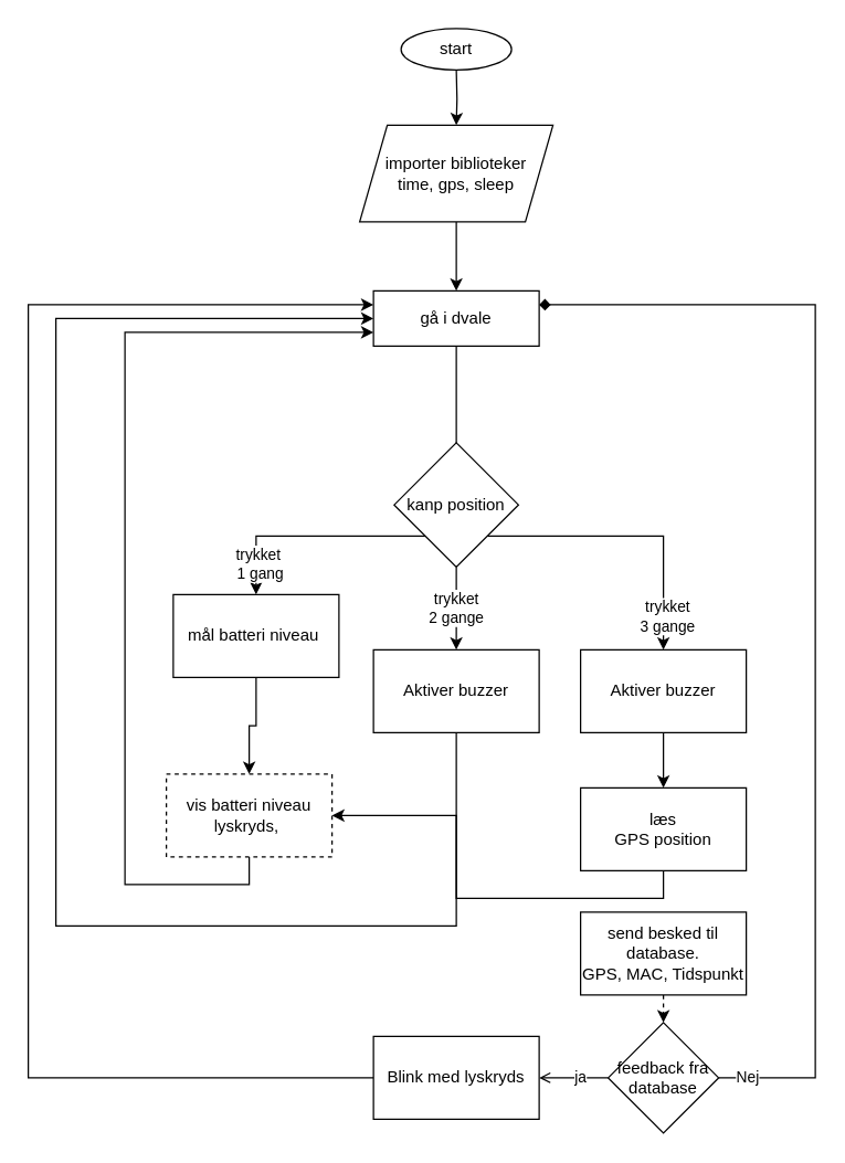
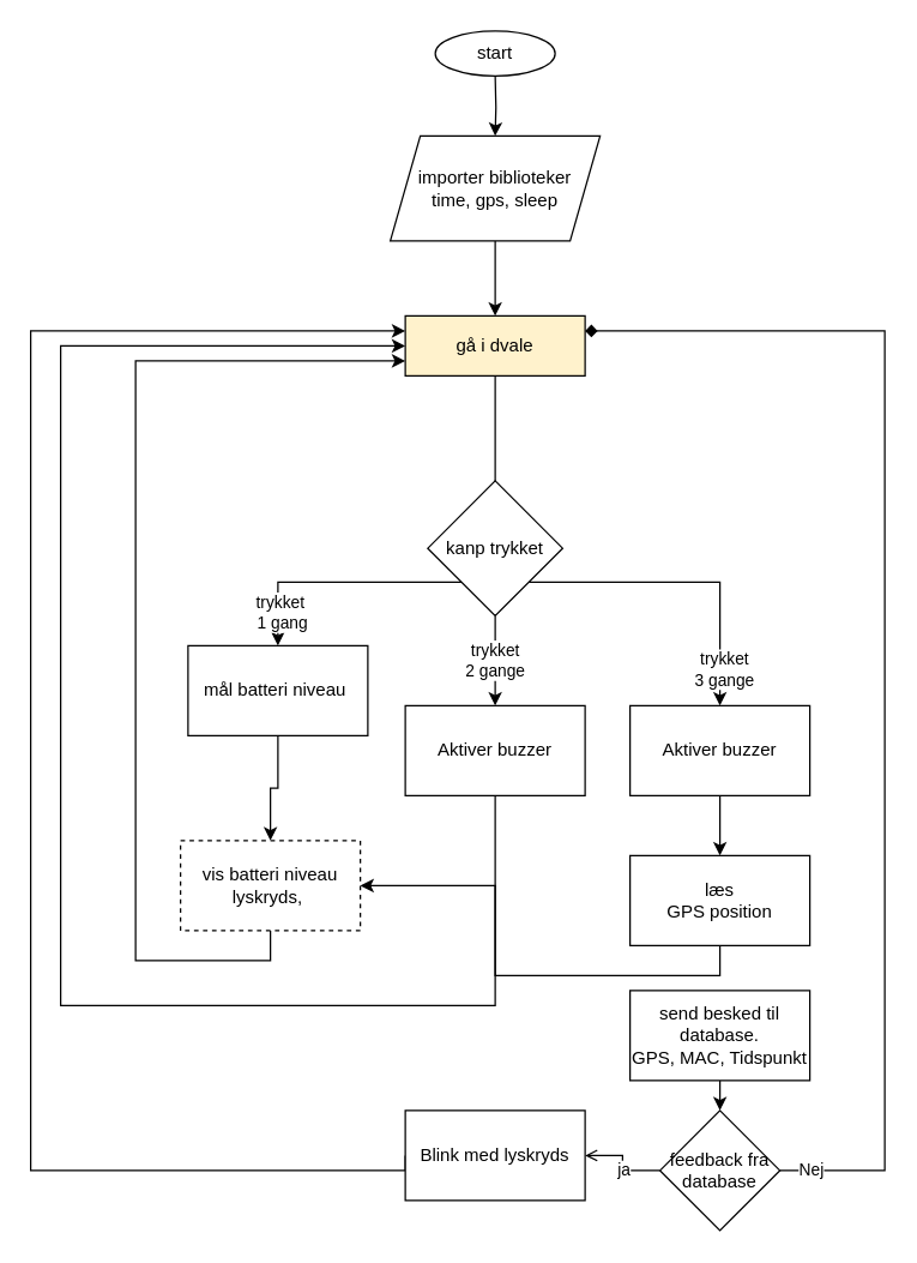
- <mxCell id="17" value="gå i dvale" style="rounded=0;whiteSpace=wrap;html=1;" vertex="1" parent="1"><mxGeometry x="270" y="210" width="120" height="40" as="geometry" /></mxCell>
+ <mxCell id="17" value="gå i dvale" style="rounded=0;whiteSpace=wrap;html=1;fillColor=#fff2cc;" vertex="1" parent="1"><mxGeometry x="270" y="210" width="120" height="40" as="geometry" /></mxCell>
- <mxCell id="11" value="kanp position" style="rhombus;whiteSpace=wrap;html=1;" vertex="1" parent="1"><mxGeometry x="285" y="320" width="90" height="90" as="geometry" /></mxCell>
+ <mxCell id="11" value="kanp trykket" style="rhombus;whiteSpace=wrap;html=1;" vertex="1" parent="1"><mxGeometry x="285" y="320" width="90" height="90" as="geometry" /></mxCell>
- <mxCell id="20" style="edgeStyle=orthogonalEdgeStyle;rounded=0;orthogonalLoop=1;jettySize=auto;html=1;exitX=0.5;exitY=1;exitDx=0;exitDy=0;entryX=0.5;entryY=0;entryDx=0;entryDy=0;dashed=1;" edge="1" parent="1" source="21" target="29"><mxGeometry relative="1" as="geometry" /></mxCell>
+ <mxCell id="20" style="edgeStyle=orthogonalEdgeStyle;rounded=0;orthogonalLoop=1;jettySize=auto;html=1;exitX=0.5;exitY=1;exitDx=0;exitDy=0;entryX=0.5;entryY=0;entryDx=0;entryDy=0;" edge="1" parent="1" source="21" target="29"><mxGeometry relative="1" as="geometry" /></mxCell>
- <mxCell id="31" value="Blink med lyskryds" style="rounded=0;whiteSpace=wrap;html=1;" vertex="1" parent="1"><mxGeometry x="270" y="749.999" width="120" height="60" as="geometry" /></mxCell>
+ <mxCell id="31" value="Blink med lyskryds" style="rounded=0;whiteSpace=wrap;html=1;" vertex="1" parent="1"><mxGeometry x="270" y="739.999" width="120" height="60" as="geometry" /></mxCell>
